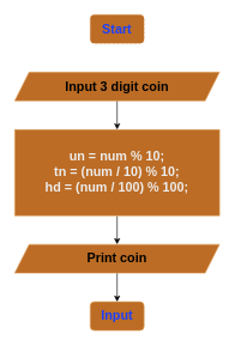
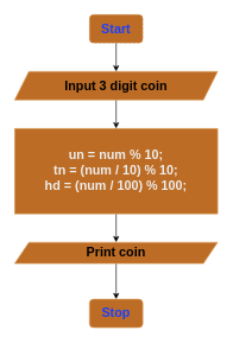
+ <mxCell id="2" value="" style="edgeStyle=orthogonalEdgeStyle;rounded=0;orthogonalLoop=1;jettySize=auto;html=1;" edge="1" parent="1" source="3" target="7"><mxGeometry relative="1" as="geometry" /></mxCell>
- <mxCell id="9" value="&lt;b style=&quot;color: rgb(0, 0, 0); font-size: 18px;&quot;&gt;Print coin&lt;/b&gt;" style="shape=parallelogram;perimeter=parallelogramPerimeter;whiteSpace=wrap;html=1;fixedSize=1;labelBackgroundColor=none;fillColor=#BC6C25;strokeColor=#DDA15E;fontColor=#FEFAE0;" vertex="1" parent="1"><mxGeometry x="20" y="340" width="285" height="40" as="geometry" /></mxCell>
+ <mxCell id="9" value="&lt;b style=&quot;color: rgb(0, 0, 0); font-size: 18px;&quot;&gt;Print coin&lt;/b&gt;" style="shape=parallelogram;perimeter=parallelogramPerimeter;whiteSpace=wrap;html=1;fixedSize=1;labelBackgroundColor=none;fillColor=#BC6C25;strokeColor=#DDA15E;fontColor=#FEFAE0;" vertex="1" parent="1"><mxGeometry x="20" y="340" width="285" height="30" as="geometry" /></mxCell>
- <mxCell id="10" value="&lt;font style=&quot;font-size: 18px; color: light-dark(rgb(26, 64, 255), rgb(0, 0, 0));&quot;&gt;&lt;b&gt;Input&lt;/b&gt;&lt;/font&gt;" style="rounded=1;whiteSpace=wrap;html=1;labelBackgroundColor=none;fillColor=#BC6C25;strokeColor=#DDA15E;fontColor=#FEFAE0;" vertex="1" parent="1"><mxGeometry x="125" y="420" width="75" height="40" as="geometry" /></mxCell>
+ <mxCell id="10" value="&lt;font style=&quot;font-size: 18px; color: light-dark(rgb(26, 64, 255), rgb(0, 0, 0));&quot;&gt;&lt;b&gt;Stop&lt;/b&gt;&lt;/font&gt;" style="rounded=1;whiteSpace=wrap;html=1;labelBackgroundColor=none;fillColor=#BC6C25;strokeColor=#DDA15E;fontColor=#FEFAE0;" vertex="1" parent="1"><mxGeometry x="125" y="420" width="75" height="40" as="geometry" /></mxCell>
